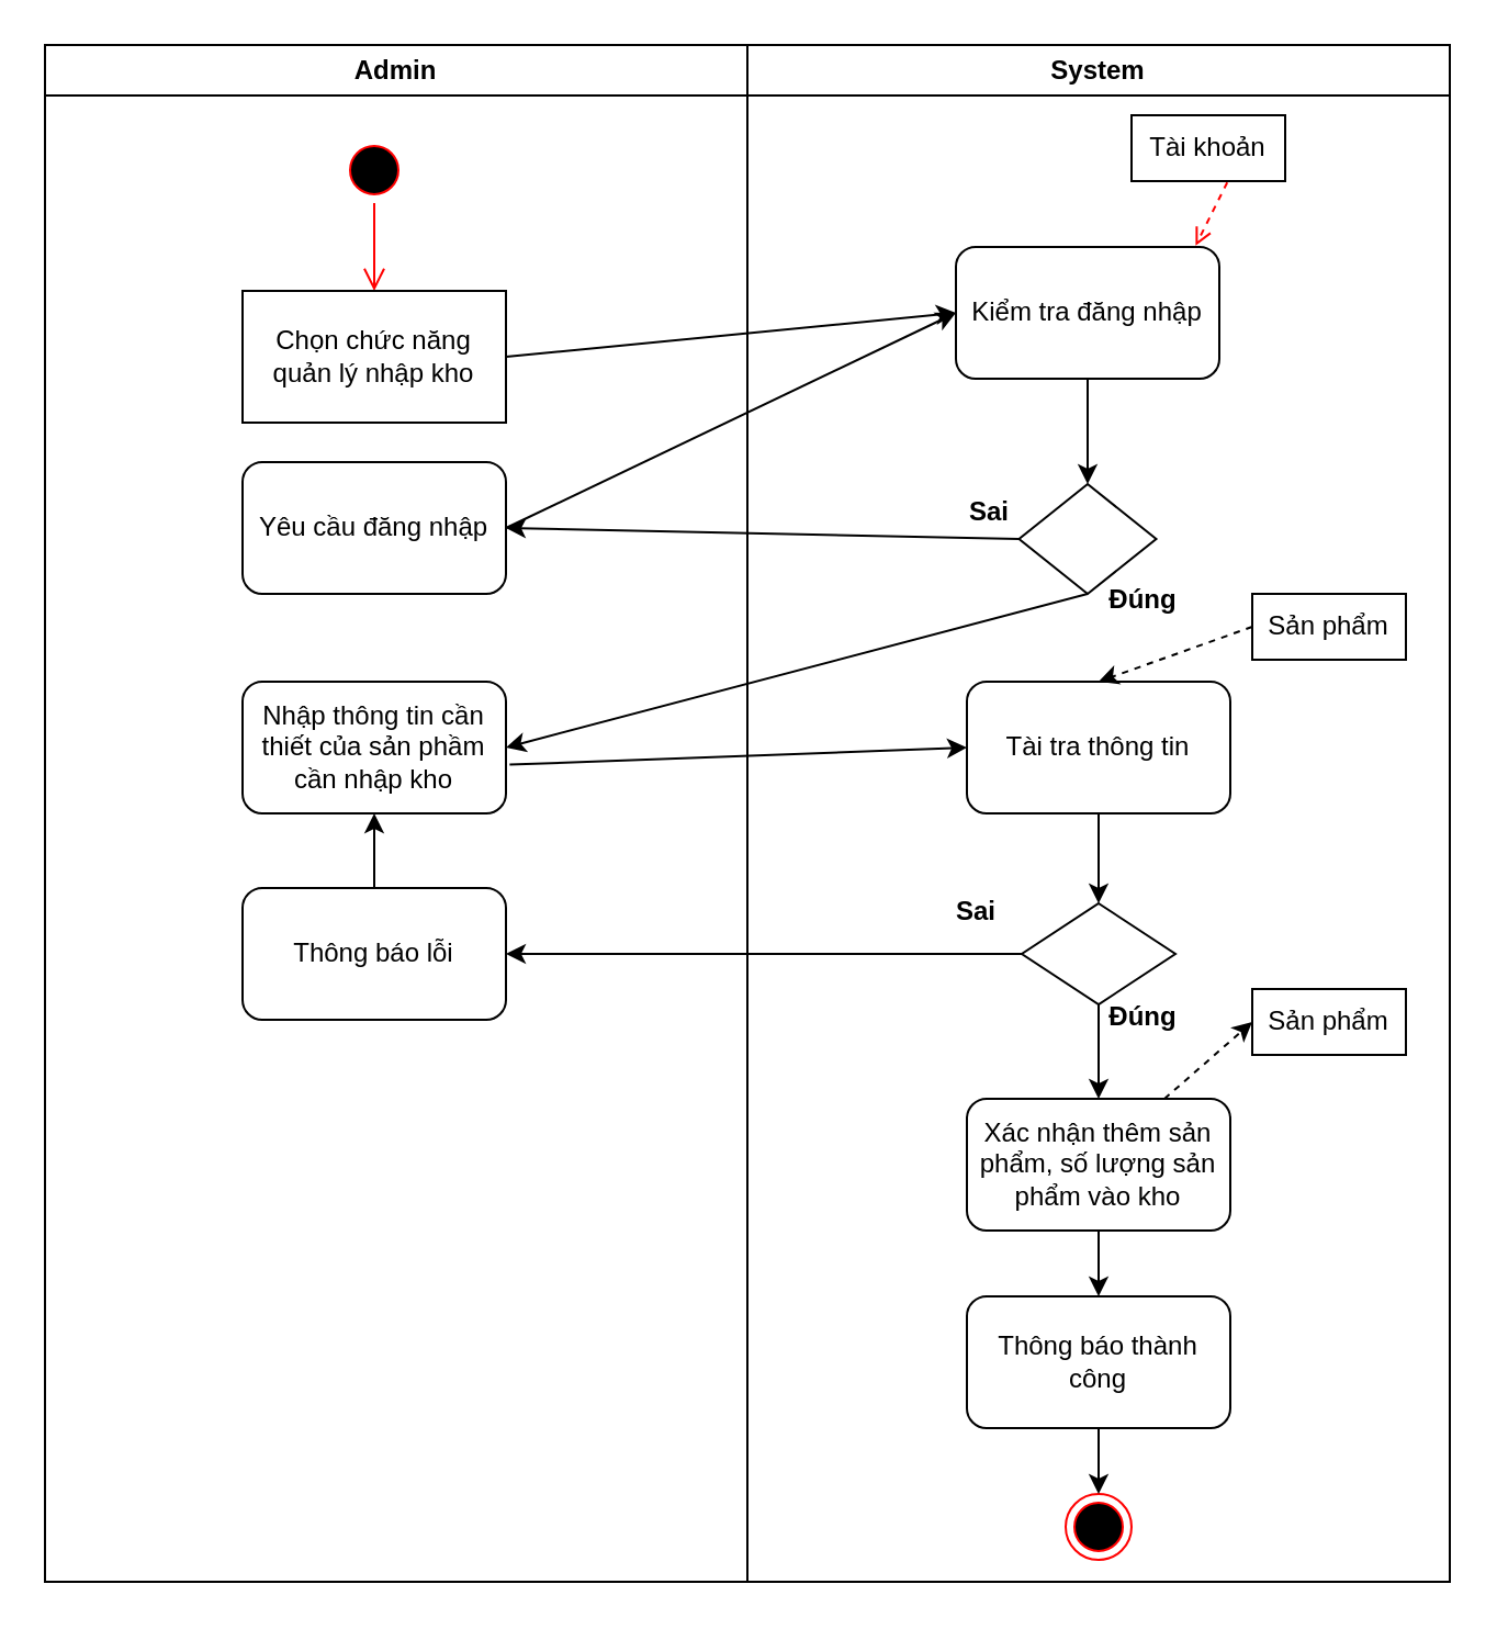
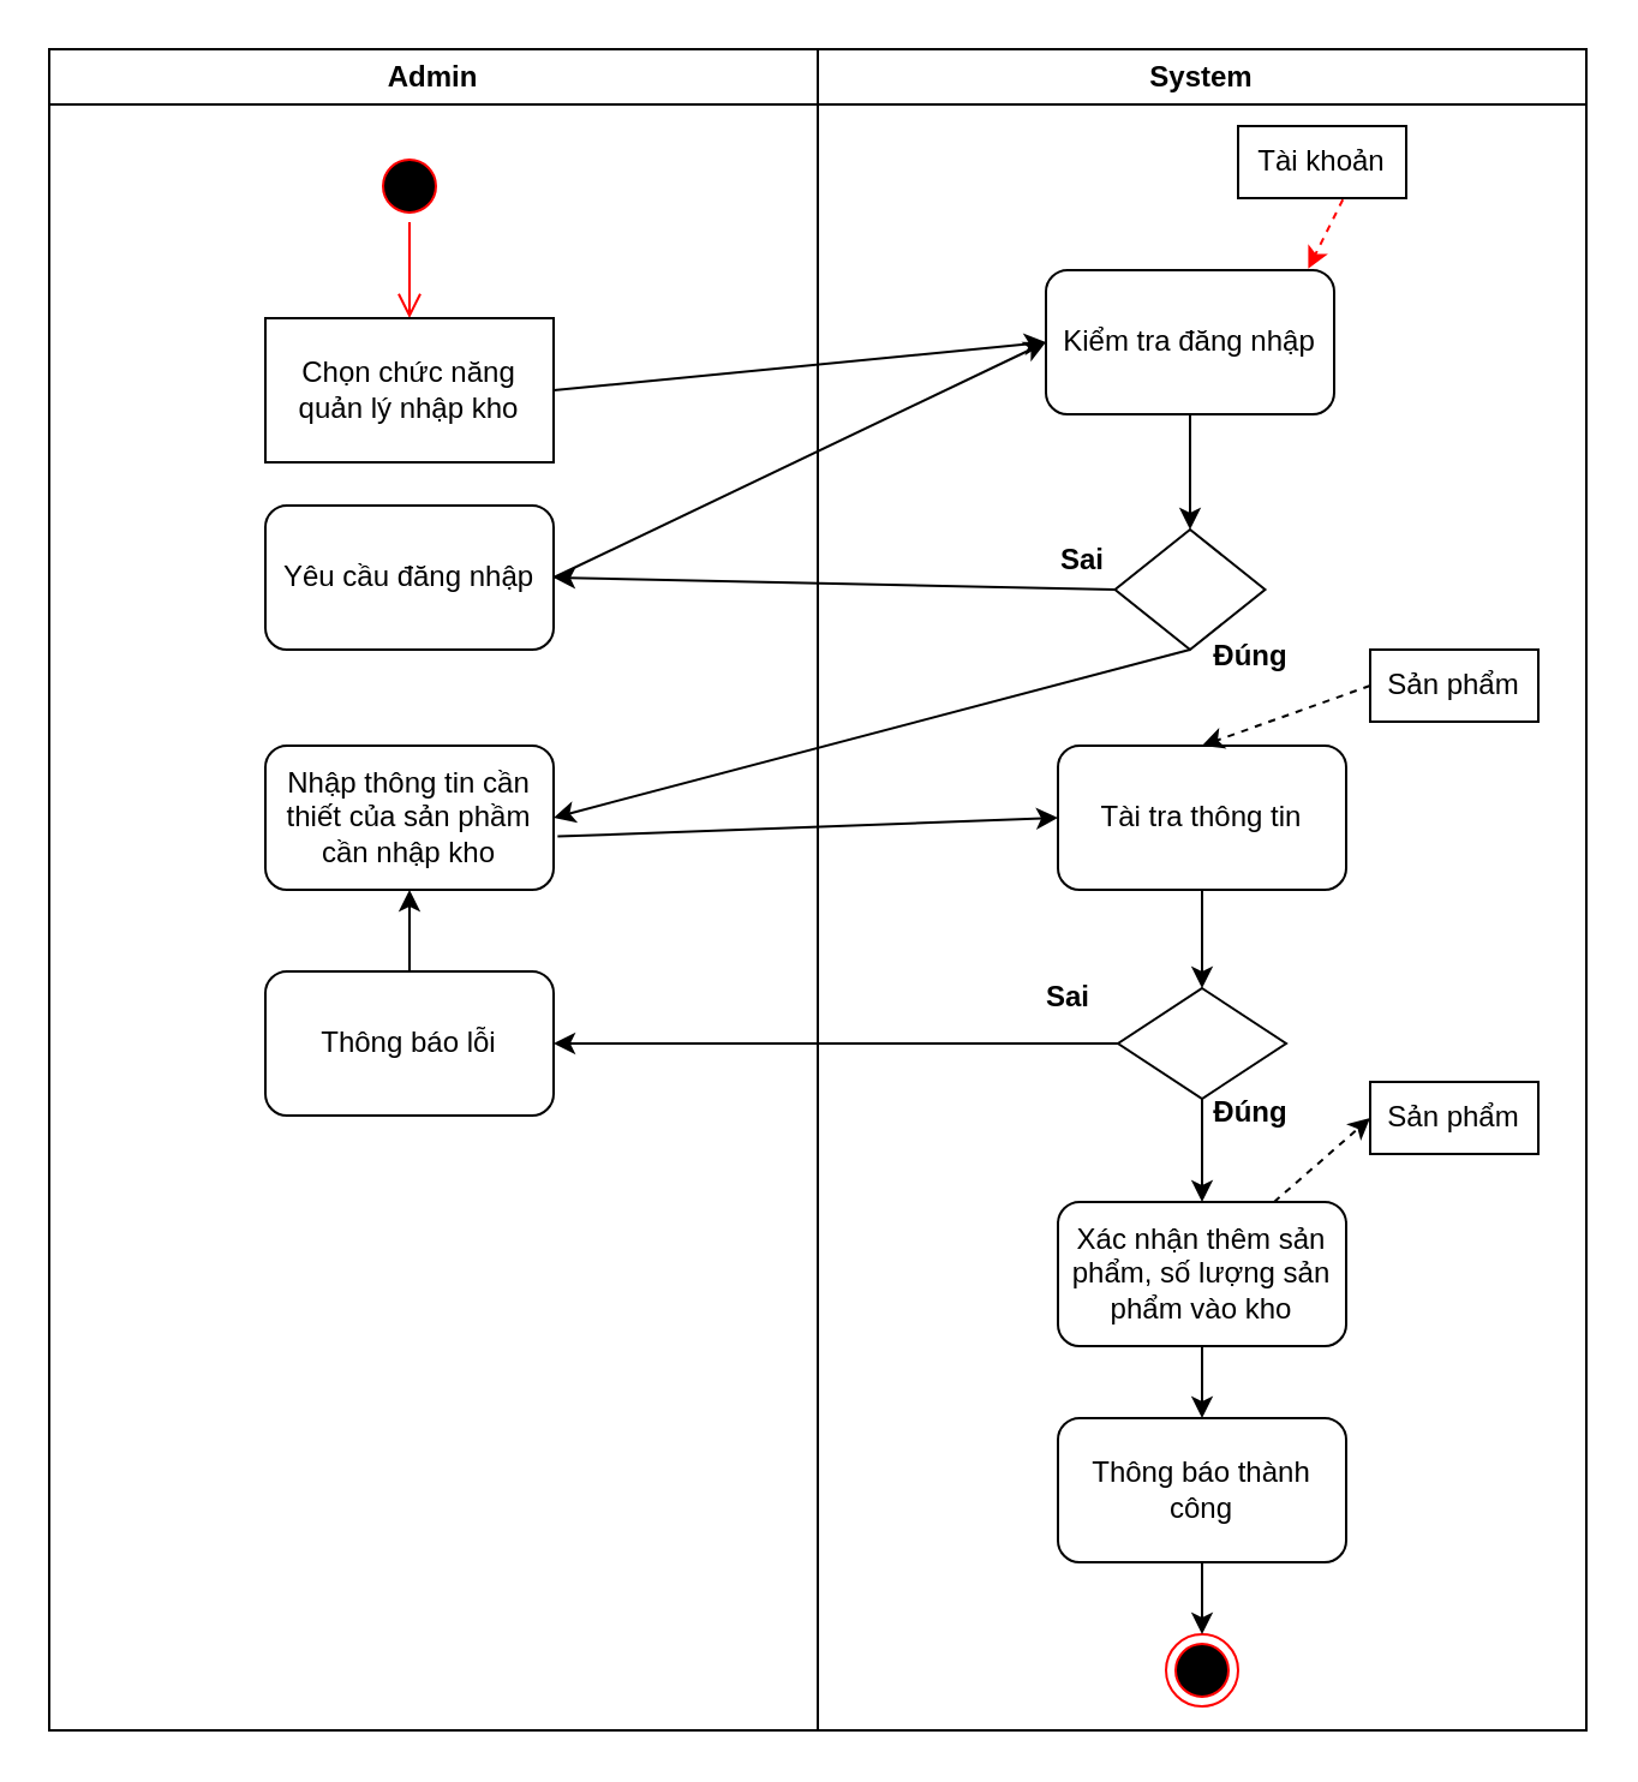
- <mxCell id="12" value="" style="endArrow=open;html=1;rounded=0;dashed=1;entryX=0.91;entryY=-0.01;entryDx=0;entryDy=0;entryPerimeter=0;exitX=0.623;exitY=1.02;exitDx=0;exitDy=0;exitPerimeter=0;fillColor=#d80073;strokeColor=light-dark(#ff0000, #FFA9E0);" parent="10" source="13" target="11" edge="1"><mxGeometry width="50" height="50" relative="1" as="geometry"><mxPoint x="215" y="62" as="sourcePoint" /><mxPoint x="210" y="32" as="targetPoint" /></mxGeometry></mxCell>
+ <mxCell id="12" value="" style="endArrow=classic;html=1;rounded=0;dashed=1;entryX=0.91;entryY=-0.01;entryDx=0;entryDy=0;entryPerimeter=0;exitX=0.623;exitY=1.02;exitDx=0;exitDy=0;exitPerimeter=0;fillColor=#d80073;strokeColor=light-dark(#ff0000, #FFA9E0);" parent="10" source="13" target="11" edge="1"><mxGeometry width="50" height="50" relative="1" as="geometry"><mxPoint x="215" y="62" as="sourcePoint" /><mxPoint x="210" y="32" as="targetPoint" /></mxGeometry></mxCell>
